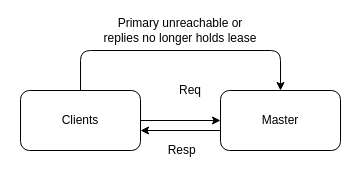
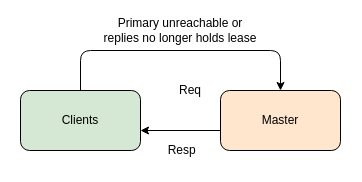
- <mxCell id="4" value="Clients" style="rounded=1;whiteSpace=wrap;html=1;" vertex="1" parent="1"><mxGeometry x="20" y="90" width="120" height="60" as="geometry" /></mxCell>
+ <mxCell id="4" value="Clients" style="rounded=1;whiteSpace=wrap;html=1;fillColor=#d5e8d4;" vertex="1" parent="1"><mxGeometry x="20" y="90" width="120" height="60" as="geometry" /></mxCell>
- <mxCell id="3" value="" style="edgeStyle=orthogonalEdgeStyle;rounded=0;orthogonalLoop=1;jettySize=auto;html=1;strokeWidth=1;" edge="1" parent="1" source="4" target="5"><mxGeometry relative="1" as="geometry" /></mxCell>
- <mxCell id="5" value="Master" style="rounded=1;whiteSpace=wrap;html=1;" vertex="1" parent="1"><mxGeometry x="220" y="90" width="120" height="60" as="geometry" /></mxCell>
+ <mxCell id="5" value="Master" style="rounded=1;whiteSpace=wrap;html=1;fillColor=#ffe6cc;" vertex="1" parent="1"><mxGeometry x="220" y="90" width="120" height="60" as="geometry" /></mxCell>
